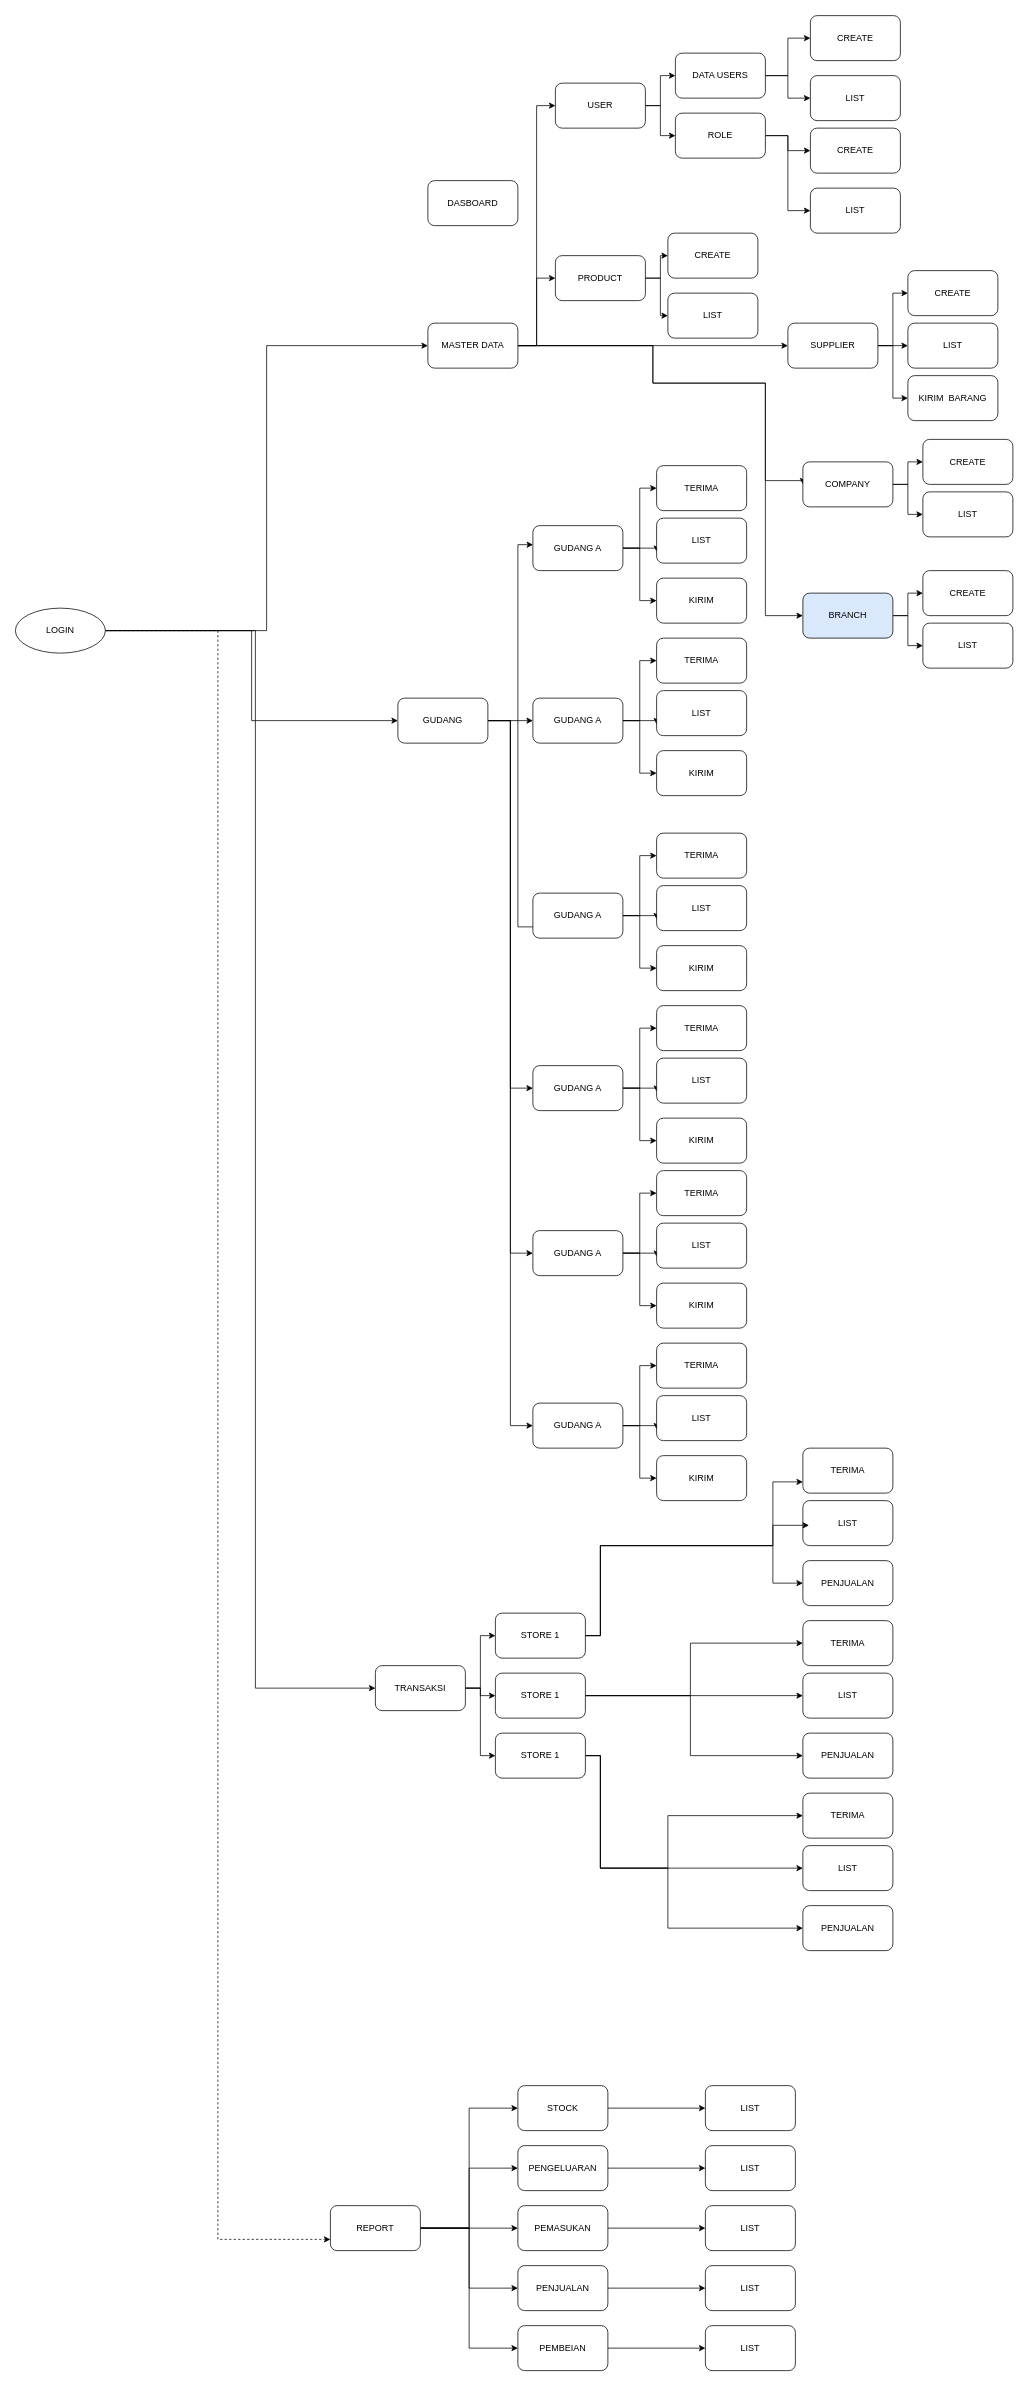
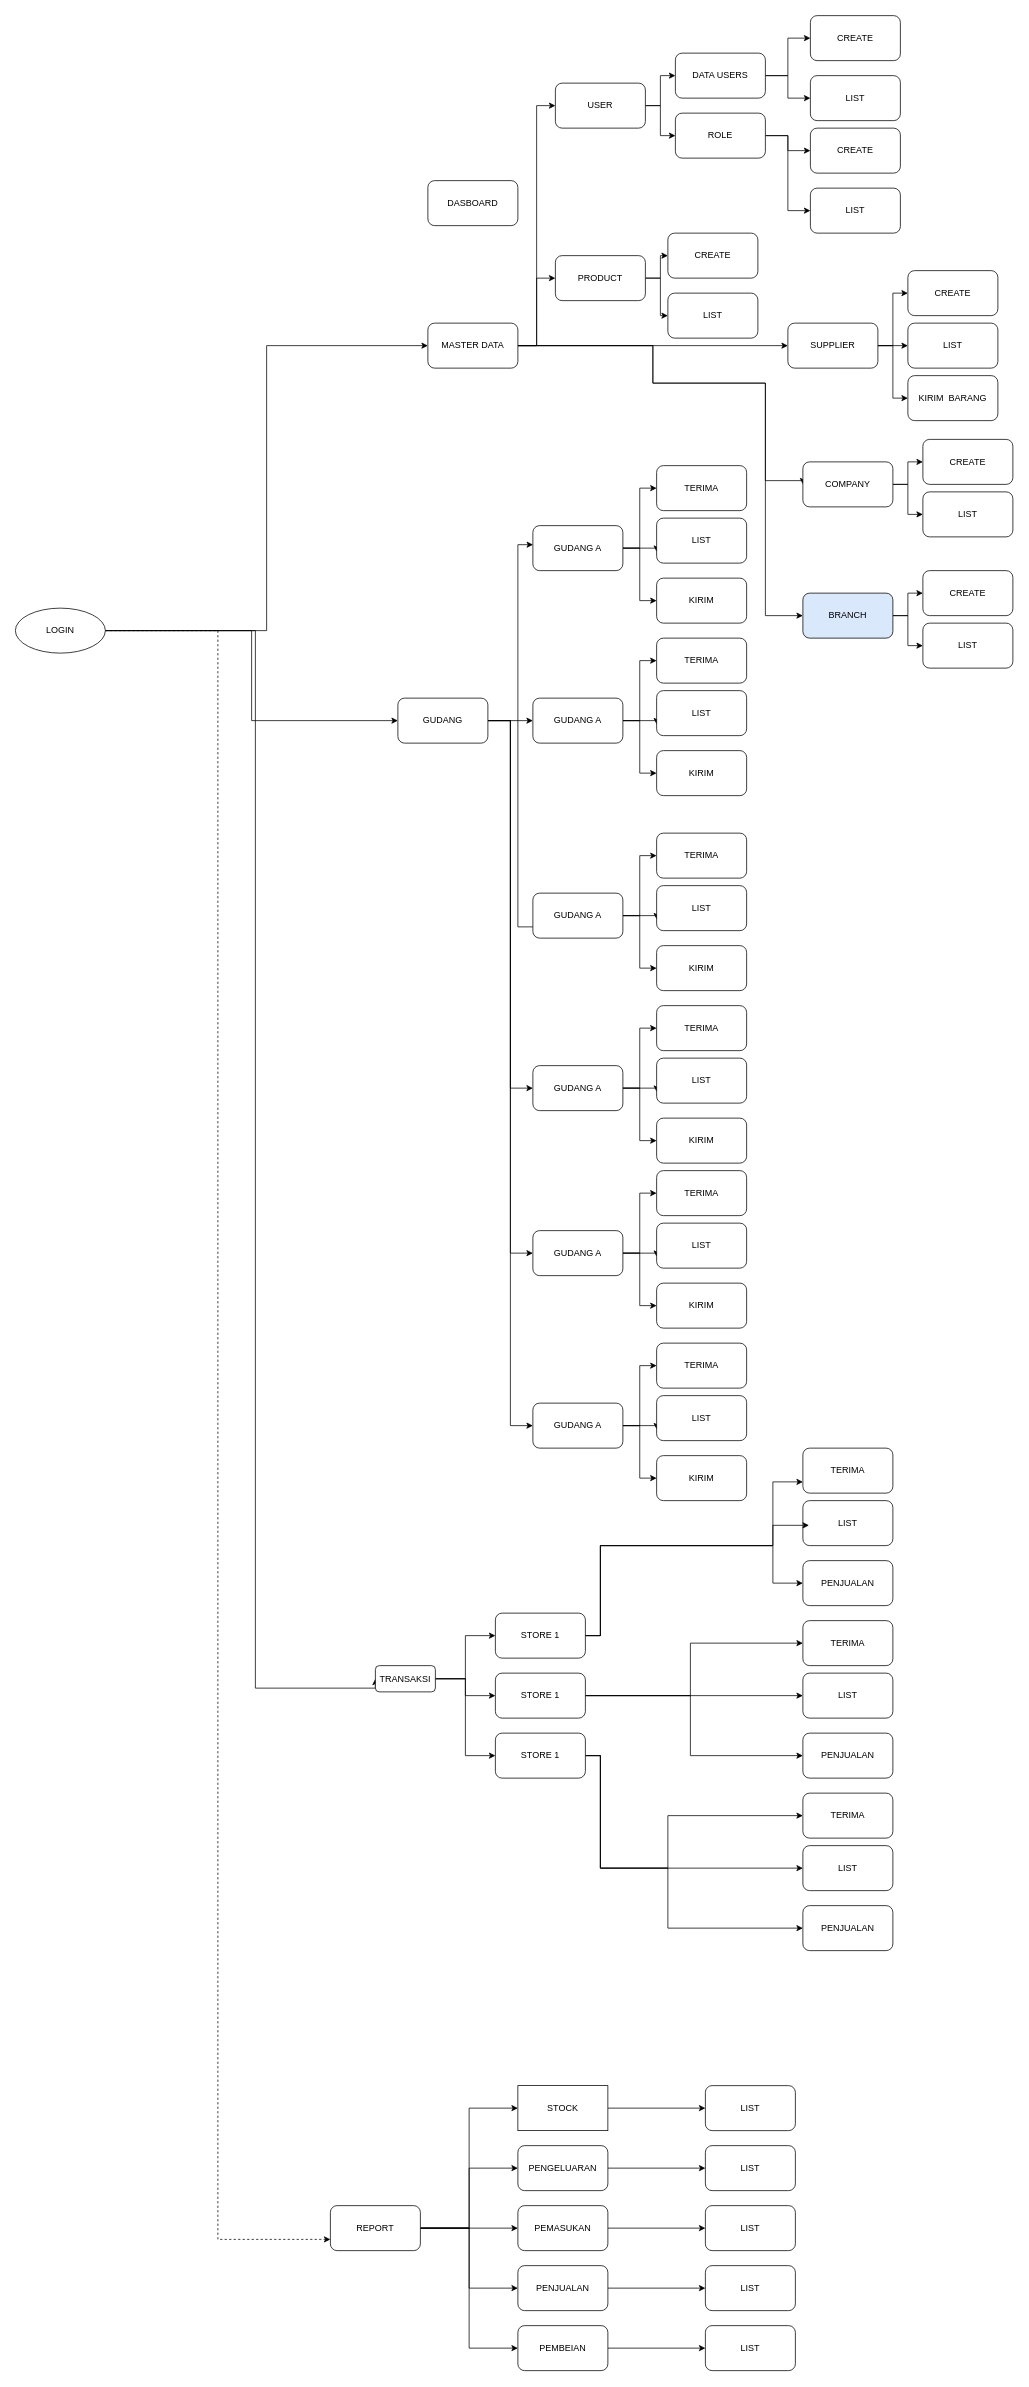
- <mxCell id="100" value="TRANSAKSI" style="rounded=1;whiteSpace=wrap;html=1;" vertex="1" parent="1"><mxGeometry x="500" y="2220" width="120" height="60" as="geometry" /></mxCell>
+ <mxCell id="100" value="TRANSAKSI" style="rounded=1;whiteSpace=wrap;html=1;" vertex="1" parent="1"><mxGeometry x="500" y="2220" width="80" height="35" as="geometry" /></mxCell>
- <mxCell id="129" value="STOCK" style="rounded=1;whiteSpace=wrap;html=1;" vertex="1" parent="1"><mxGeometry x="690" y="2780" width="120" height="60" as="geometry" /></mxCell>
+ <mxCell id="129" value="STOCK" style="whiteSpace=wrap;html=1;rounded=0;" vertex="1" parent="1"><mxGeometry x="690" y="2780" width="120" height="60" as="geometry" /></mxCell>
